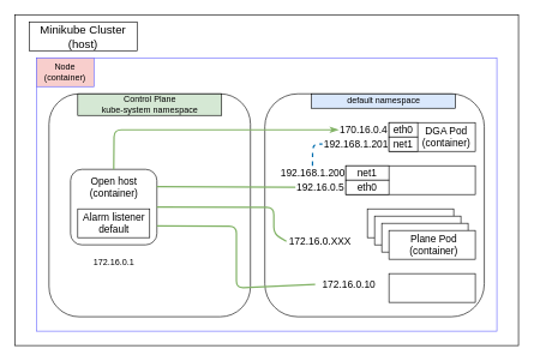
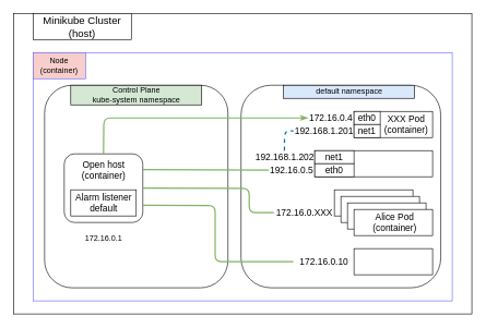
- <mxCell id="3" value="&lt;font style=&quot;font-size: 16px&quot;&gt;Minikube Cluster&lt;br&gt;(host)&lt;br&gt;&lt;/font&gt;" style="rounded=0;whiteSpace=wrap;html=1;" parent="1" vertex="1"><mxGeometry x="40" y="30" width="150" height="40" as="geometry" /></mxCell>
+ <mxCell id="3" value="&lt;font style=&quot;font-size: 16px&quot;&gt;Minikube Cluster&lt;br&gt;(host)&lt;br&gt;&lt;/font&gt;" style="rounded=0;whiteSpace=wrap;html=1;" parent="1" vertex="1"><mxGeometry x="50" y="20" width="150" height="40" as="geometry" /></mxCell>
- <mxCell id="12" value="170.16.0.4" style="text;html=1;strokeColor=none;fillColor=none;align=center;verticalAlign=middle;whiteSpace=wrap;rounded=0;fontSize=14;" parent="6" vertex="1"><mxGeometry x="402.5" y="40" width="70" height="20" as="geometry" /></mxCell>
+ <mxCell id="12" value="172.16.0.4" style="text;html=1;strokeColor=none;fillColor=none;align=center;verticalAlign=middle;whiteSpace=wrap;rounded=0;fontSize=14;" parent="6" vertex="1"><mxGeometry x="402.5" y="40" width="70" height="20" as="geometry" /></mxCell>
- <mxCell id="20" value="DGA Pod&lt;br&gt;(container)" style="text;html=1;strokeColor=none;fillColor=none;align=center;verticalAlign=middle;whiteSpace=wrap;rounded=0;fontSize=14;" parent="16" vertex="1"><mxGeometry x="40" width="80" height="40" as="geometry" /></mxCell>
+ <mxCell id="20" value="XXX Pod&lt;br&gt;(container)" style="text;html=1;strokeColor=none;fillColor=none;align=center;verticalAlign=middle;whiteSpace=wrap;rounded=0;fontSize=14;" parent="16" vertex="1"><mxGeometry x="40" width="80" height="40" as="geometry" /></mxCell>
- <mxCell id="25" value="192.168.1.200" style="text;html=1;strokeColor=none;fillColor=none;align=center;verticalAlign=middle;whiteSpace=wrap;rounded=0;fontSize=14;" parent="6" vertex="1"><mxGeometry x="320" y="100" width="92.5" height="20" as="geometry" /></mxCell>
+ <mxCell id="25" value="192.168.1.202" style="text;html=1;strokeColor=none;fillColor=none;align=center;verticalAlign=middle;whiteSpace=wrap;rounded=0;fontSize=14;" parent="6" vertex="1"><mxGeometry x="320" y="100" width="92.5" height="20" as="geometry" /></mxCell>
- <mxCell id="35" value="172.16.0.XXX" style="text;html=1;strokeColor=none;fillColor=none;align=center;verticalAlign=middle;whiteSpace=wrap;rounded=0;fontSize=14;" parent="6" vertex="1"><mxGeometry x="330" y="195" width="92.5" height="20" as="geometry" /></mxCell>
+ <mxCell id="35" value="172.16.0.XXX" style="text;html=1;strokeColor=none;fillColor=none;align=center;verticalAlign=middle;whiteSpace=wrap;rounded=0;fontSize=14;" parent="6" vertex="1"><mxGeometry x="350" y="185" width="92.5" height="20" as="geometry" /></mxCell>
- <mxCell id="33" value="Plane Pod&lt;br&gt;(container)" style="text;html=1;strokeColor=none;fillColor=none;align=center;verticalAlign=middle;whiteSpace=wrap;rounded=0;fontSize=14;" parent="28" vertex="1"><mxGeometry x="55" y="35" width="75" height="30" as="geometry" /></mxCell>
+ <mxCell id="33" value="Alice Pod&lt;br&gt;(container)" style="text;html=1;strokeColor=none;fillColor=none;align=center;verticalAlign=middle;whiteSpace=wrap;rounded=0;fontSize=14;" parent="28" vertex="1"><mxGeometry x="55" y="35" width="75" height="30" as="geometry" /></mxCell>
- <mxCell id="36" value="172.16.0.10" style="text;html=1;strokeColor=none;fillColor=none;align=center;verticalAlign=middle;whiteSpace=wrap;rounded=0;fontSize=14;" parent="6" vertex="1"><mxGeometry x="370" y="255" width="92.5" height="20" as="geometry" /></mxCell>
+ <mxCell id="36" value="172.16.0.10" style="text;html=1;strokeColor=none;fillColor=none;align=center;verticalAlign=middle;whiteSpace=wrap;rounded=0;fontSize=14;" parent="6" vertex="1"><mxGeometry x="380" y="260" width="92.5" height="20" as="geometry" /></mxCell>
